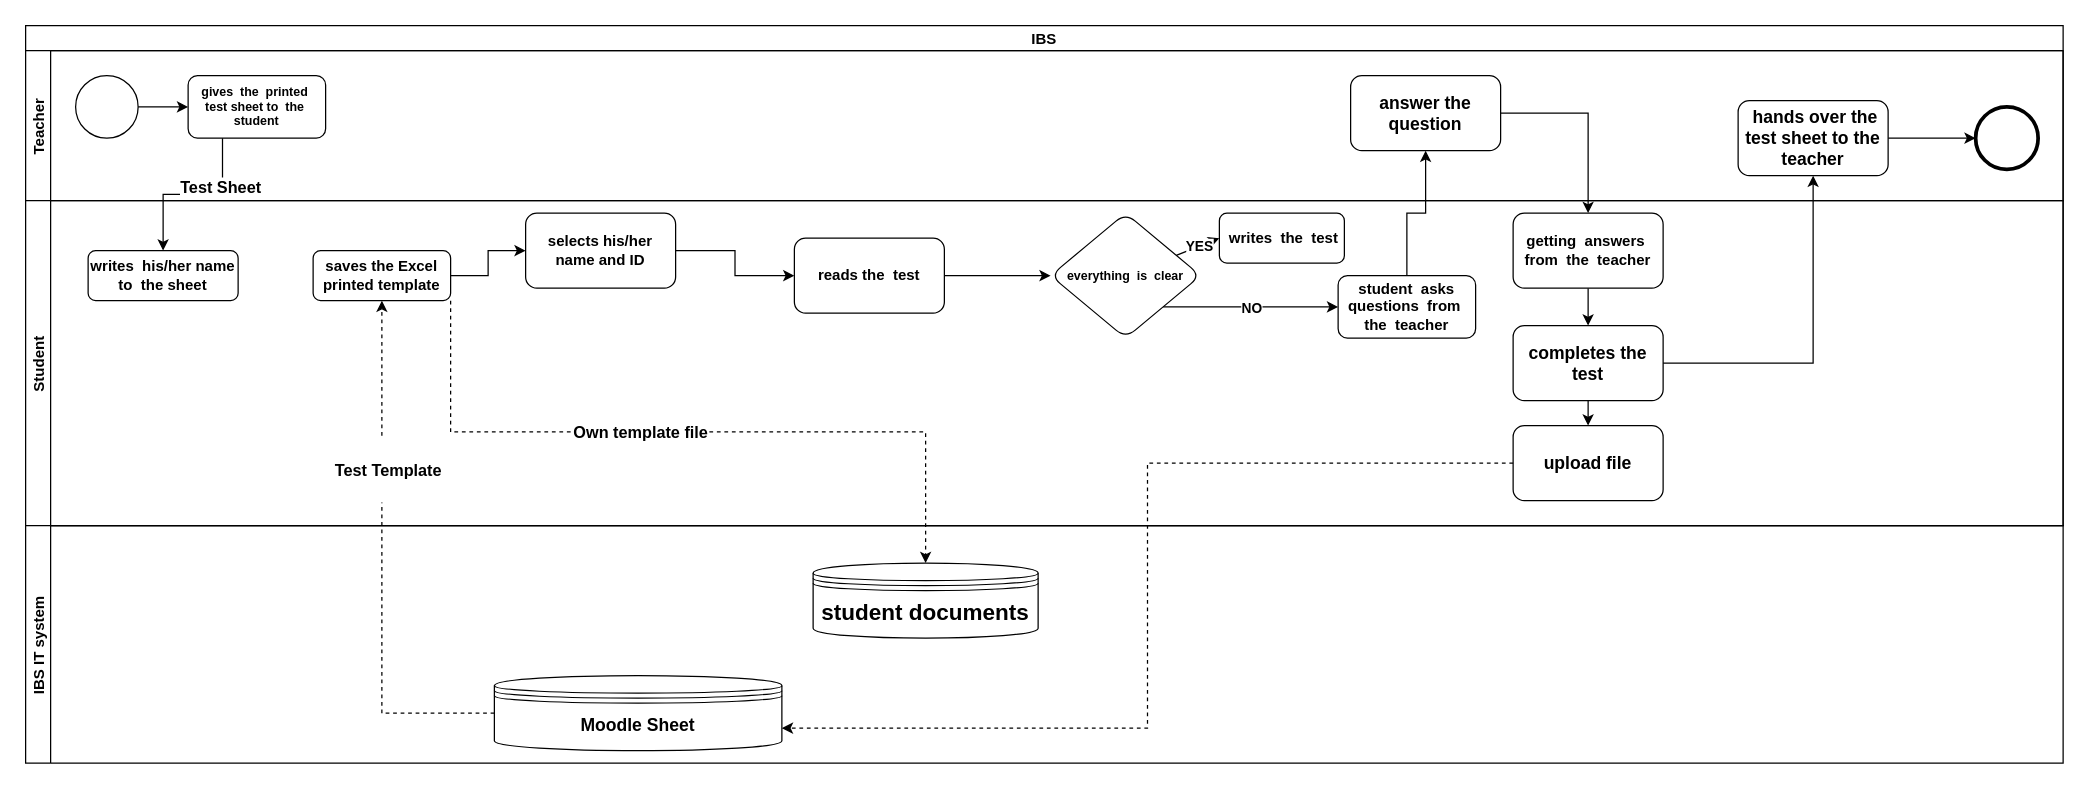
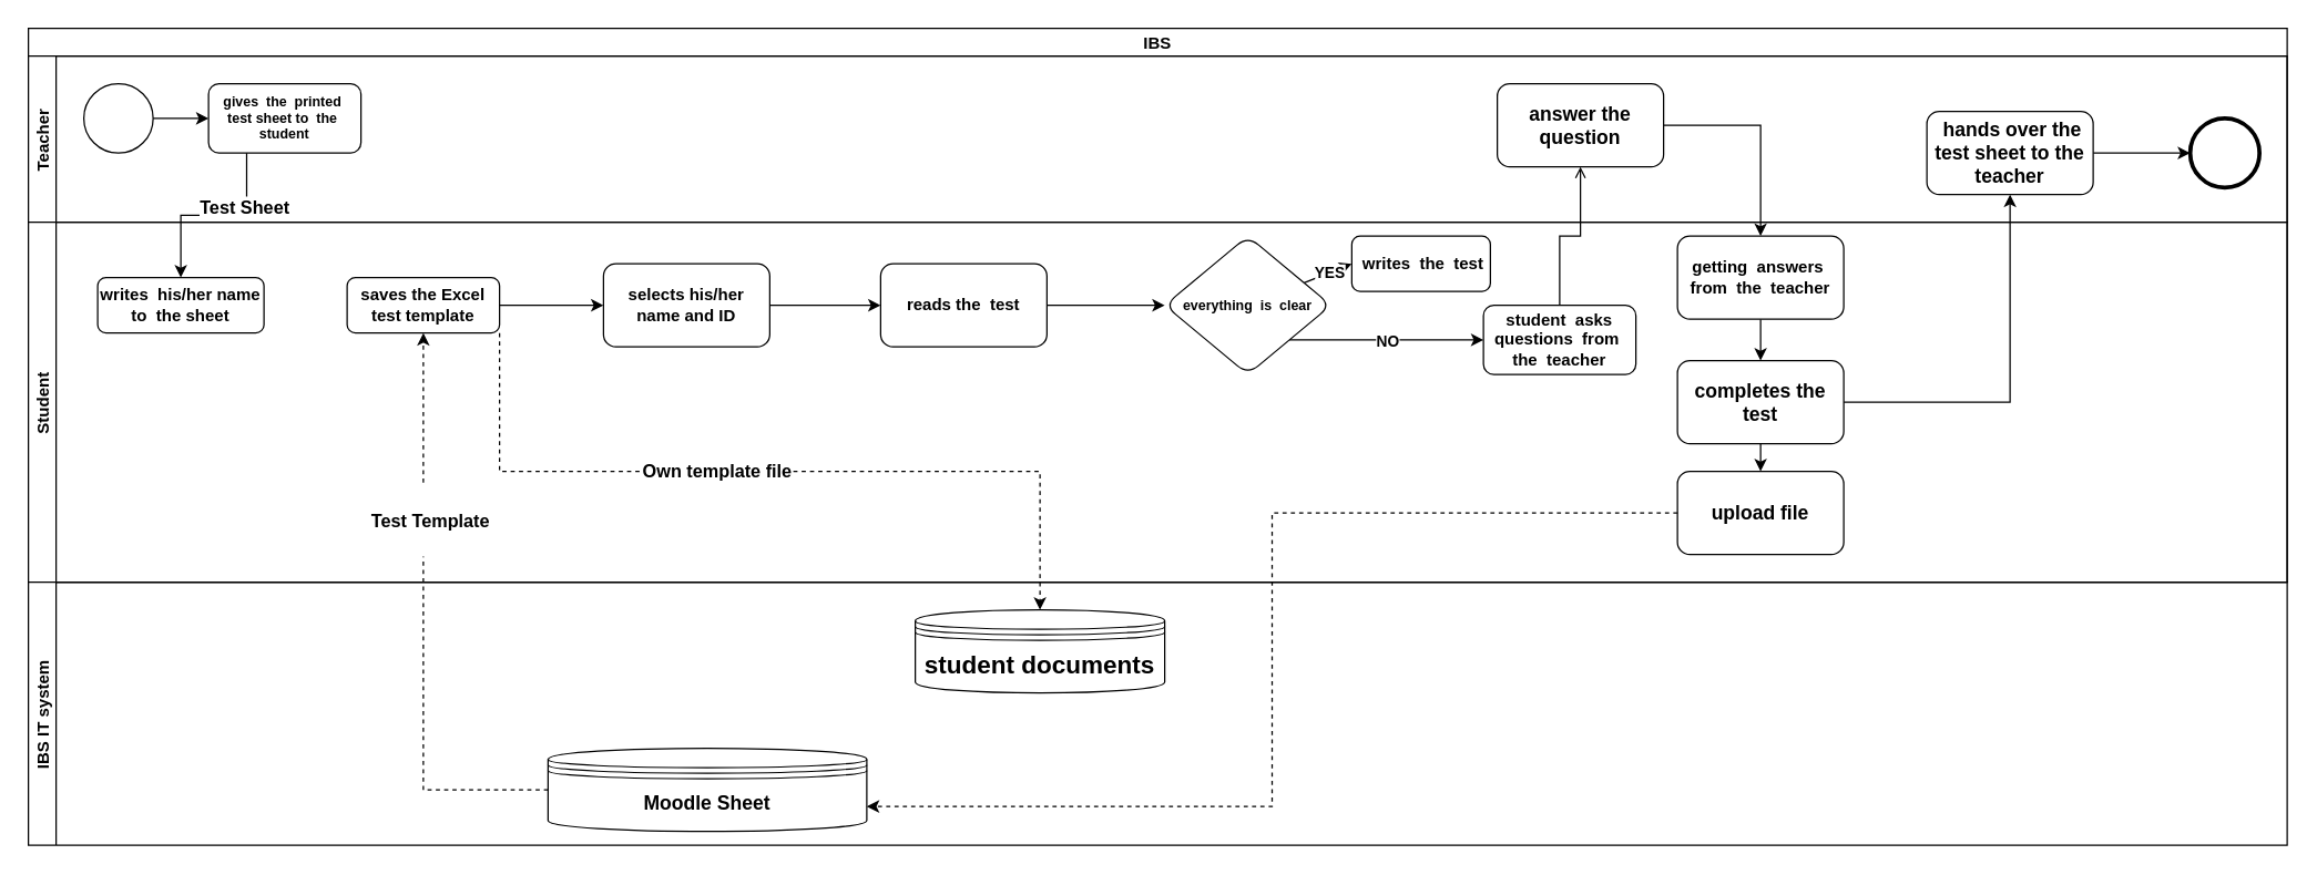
- <mxCell id="23" style="edgeStyle=orthogonalEdgeStyle;rounded=0;orthogonalLoop=1;jettySize=auto;html=1;exitX=0.5;exitY=0;exitDx=0;exitDy=0;fontColor=none;" edge="1" parent="2" source="15" target="7"><mxGeometry relative="1" as="geometry" /></mxCell>
+ <mxCell id="23" style="edgeStyle=orthogonalEdgeStyle;rounded=0;orthogonalLoop=1;jettySize=auto;html=1;exitX=0.5;exitY=0;exitDx=0;exitDy=0;fontColor=none;endArrow=open;" edge="1" parent="2" source="15" target="7"><mxGeometry relative="1" as="geometry" /></mxCell>
- <mxCell id="27" value="&lt;h4&gt;selects his/her name and ID&lt;/h4&gt;" style="whiteSpace=wrap;html=1;rounded=1;fontColor=none;" vertex="1" parent="1"><mxGeometry x="420" y="170" width="120" height="60" as="geometry" /></mxCell>
+ <mxCell id="27" value="&lt;h4&gt;selects his/her name and ID&lt;/h4&gt;" style="whiteSpace=wrap;html=1;rounded=1;fontColor=none;" vertex="1" parent="1"><mxGeometry x="435" y="190" width="120" height="60" as="geometry" /></mxCell>
- <mxCell id="13" value="&lt;h4&gt;saves the Excel printed template&lt;/h4&gt;" style="rounded=1;whiteSpace=wrap;html=1;fontColor=none;" vertex="1" parent="11"><mxGeometry x="230" y="40" width="110" height="40" as="geometry" /></mxCell>
+ <mxCell id="13" value="&lt;h4&gt;saves the Excel test template&lt;/h4&gt;" style="rounded=1;whiteSpace=wrap;html=1;fontColor=none;" vertex="1" parent="11"><mxGeometry x="230" y="40" width="110" height="40" as="geometry" /></mxCell>
- <mxCell id="38" value="&lt;h2&gt;student documents&lt;/h2&gt;" style="shape=datastore;whiteSpace=wrap;html=1;fontColor=none;fontStyle=1" vertex="1" parent="36"><mxGeometry x="630" y="30" width="180" height="60" as="geometry" /></mxCell>
+ <mxCell id="38" value="&lt;h2&gt;student documents&lt;/h2&gt;" style="shape=datastore;whiteSpace=wrap;html=1;fontColor=none;fontStyle=1" vertex="1" parent="36"><mxGeometry x="640" y="20" width="180" height="60" as="geometry" /></mxCell>
